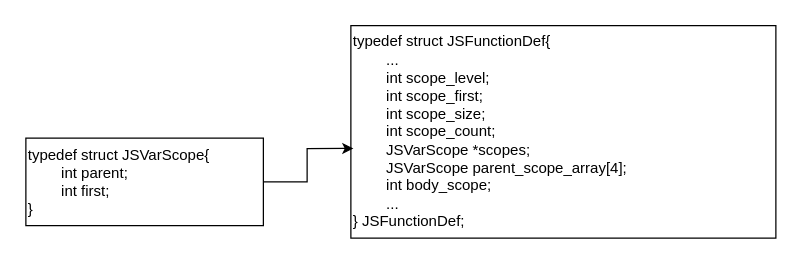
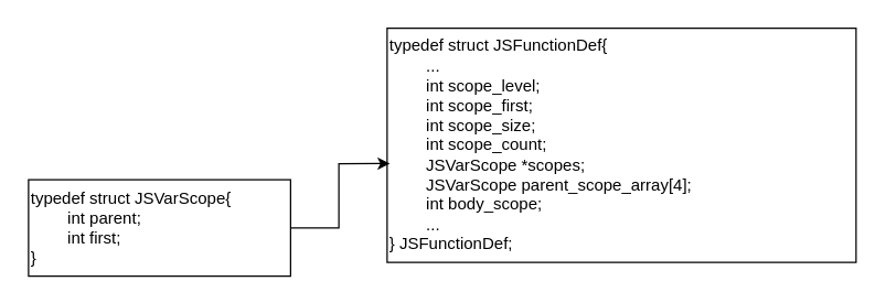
- <mxCell id="3" value="typedef struct JSVarScope{&lt;div&gt;&lt;span style=&quot;white-space: pre;&quot;&gt;&#09;&lt;/span&gt;int parent;&lt;br&gt;&lt;/div&gt;&lt;div&gt;&lt;span style=&quot;white-space: pre;&quot;&gt;&#09;&lt;/span&gt;int first;&lt;br&gt;&lt;/div&gt;&lt;div&gt;}&lt;/div&gt;" style="whiteSpace=wrap;html=1;align=left;" vertex="1" parent="1"><mxGeometry x="20" y="110" width="190" height="70" as="geometry" /></mxCell>
+ <mxCell id="3" value="typedef struct JSVarScope{&lt;div&gt;&lt;span style=&quot;white-space: pre;&quot;&gt;&#09;&lt;/span&gt;int parent;&lt;br&gt;&lt;/div&gt;&lt;div&gt;&lt;span style=&quot;white-space: pre;&quot;&gt;&#09;&lt;/span&gt;int first;&lt;br&gt;&lt;/div&gt;&lt;div&gt;}&lt;/div&gt;" style="whiteSpace=wrap;html=1;align=left;" vertex="1" parent="1"><mxGeometry x="20" y="130" width="190" height="70" as="geometry" /></mxCell>
